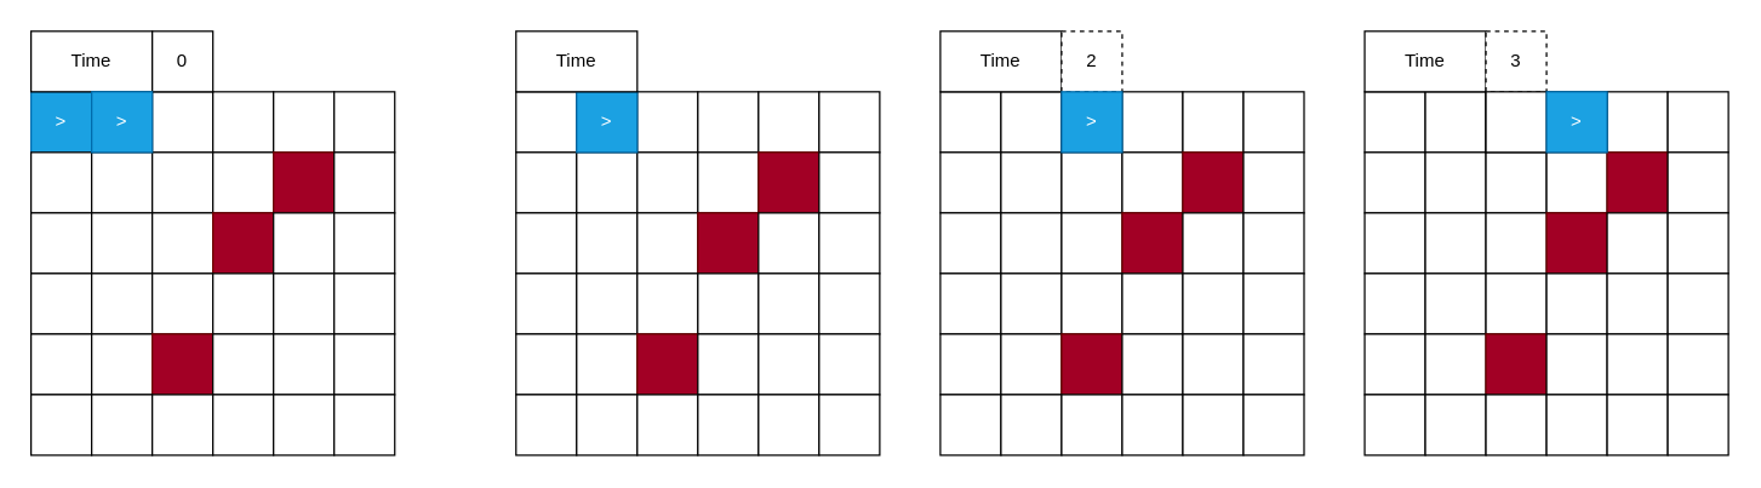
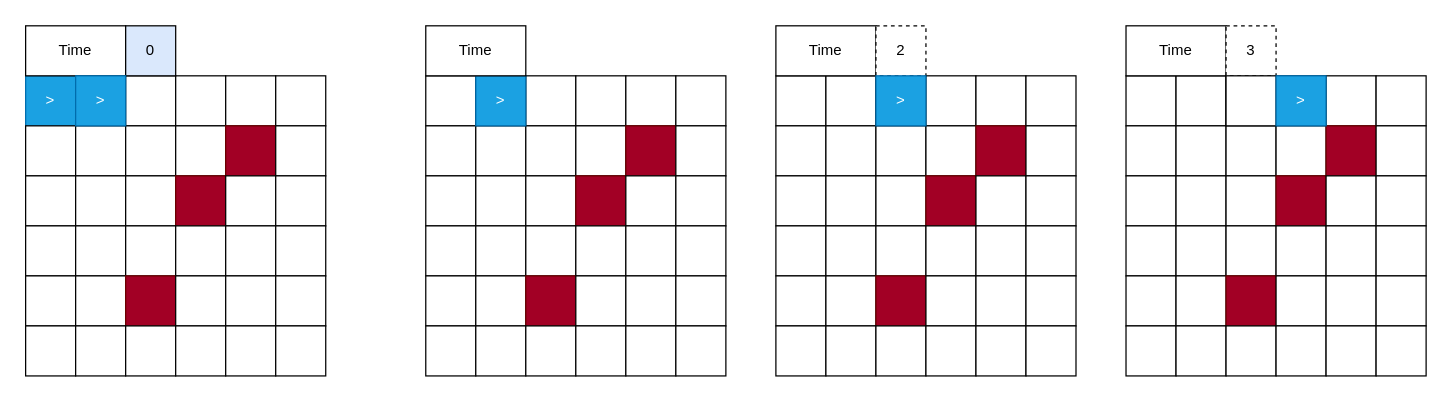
- <mxCell id="76" value="0" style="rounded=0;whiteSpace=wrap;html=1;" vertex="1" parent="1"><mxGeometry x="100" y="20" width="40" height="40" as="geometry" /></mxCell>
+ <mxCell id="76" value="0" style="rounded=0;whiteSpace=wrap;html=1;fillColor=#dae8fc;" vertex="1" parent="1"><mxGeometry x="100" y="20" width="40" height="40" as="geometry" /></mxCell>
